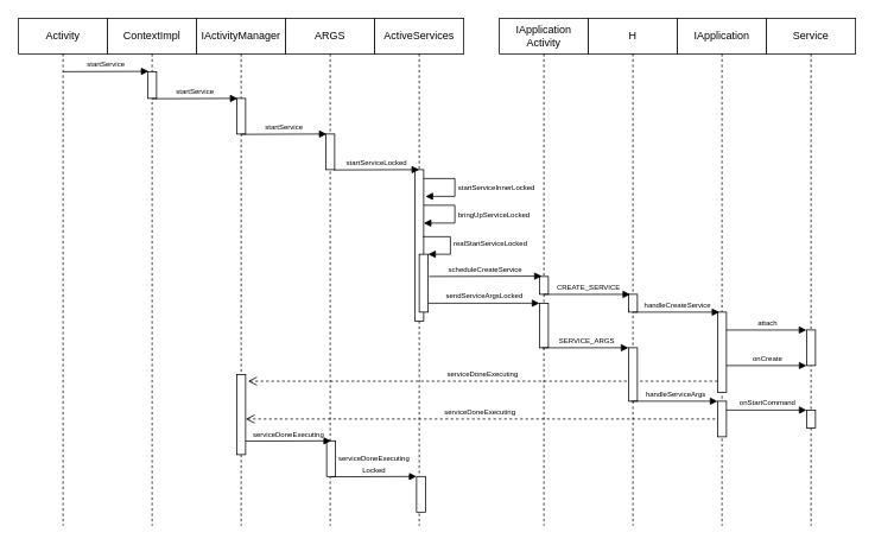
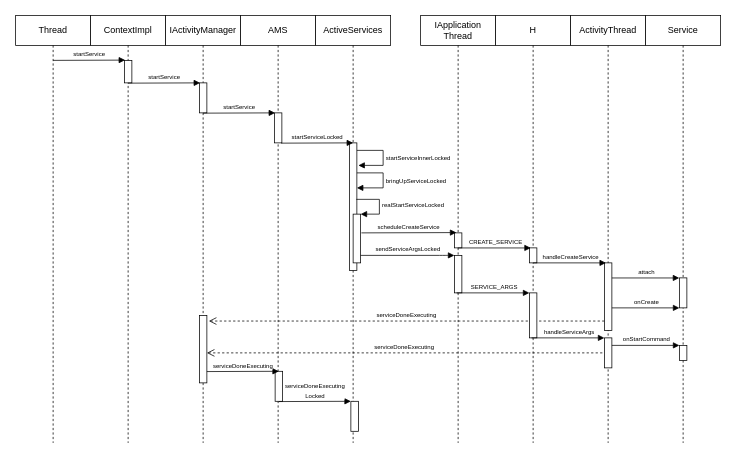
- <mxCell id="2" value="Activity" style="shape=umlLifeline;perimeter=lifelinePerimeter;whiteSpace=wrap;html=1;container=1;collapsible=0;recursiveResize=0;outlineConnect=0;" parent="1" vertex="1"><mxGeometry x="20" y="20" width="100" height="570" as="geometry" /></mxCell>
+ <mxCell id="2" value="Thread" style="shape=umlLifeline;perimeter=lifelinePerimeter;whiteSpace=wrap;html=1;container=1;collapsible=0;recursiveResize=0;outlineConnect=0;" parent="1" vertex="1"><mxGeometry x="20" y="20" width="100" height="570" as="geometry" /></mxCell>
- <mxCell id="9" value="ARGS" style="shape=umlLifeline;perimeter=lifelinePerimeter;whiteSpace=wrap;html=1;container=1;collapsible=0;recursiveResize=0;outlineConnect=0;" parent="1" vertex="1"><mxGeometry x="320" y="20" width="100" height="570" as="geometry" /></mxCell>
+ <mxCell id="9" value="AMS" style="shape=umlLifeline;perimeter=lifelinePerimeter;whiteSpace=wrap;html=1;container=1;collapsible=0;recursiveResize=0;outlineConnect=0;" parent="1" vertex="1"><mxGeometry x="320" y="20" width="100" height="570" as="geometry" /></mxCell>
- <mxCell id="19" value="IApplication&lt;br&gt;Activity" style="shape=umlLifeline;perimeter=lifelinePerimeter;whiteSpace=wrap;html=1;container=1;collapsible=0;recursiveResize=0;outlineConnect=0;" parent="1" vertex="1"><mxGeometry x="560" y="20" width="100" height="570" as="geometry" /></mxCell>
+ <mxCell id="19" value="IApplication&lt;br&gt;Thread" style="shape=umlLifeline;perimeter=lifelinePerimeter;whiteSpace=wrap;html=1;container=1;collapsible=0;recursiveResize=0;outlineConnect=0;" parent="1" vertex="1"><mxGeometry x="560" y="20" width="100" height="570" as="geometry" /></mxCell>
- <mxCell id="25" value="IApplication" style="shape=umlLifeline;perimeter=lifelinePerimeter;whiteSpace=wrap;html=1;container=1;collapsible=0;recursiveResize=0;outlineConnect=0;" vertex="1" parent="1"><mxGeometry x="760" y="20" width="100" height="570" as="geometry" /></mxCell>
+ <mxCell id="25" value="ActivityThread" style="shape=umlLifeline;perimeter=lifelinePerimeter;whiteSpace=wrap;html=1;container=1;collapsible=0;recursiveResize=0;outlineConnect=0;" vertex="1" parent="1"><mxGeometry x="760" y="20" width="100" height="570" as="geometry" /></mxCell>
